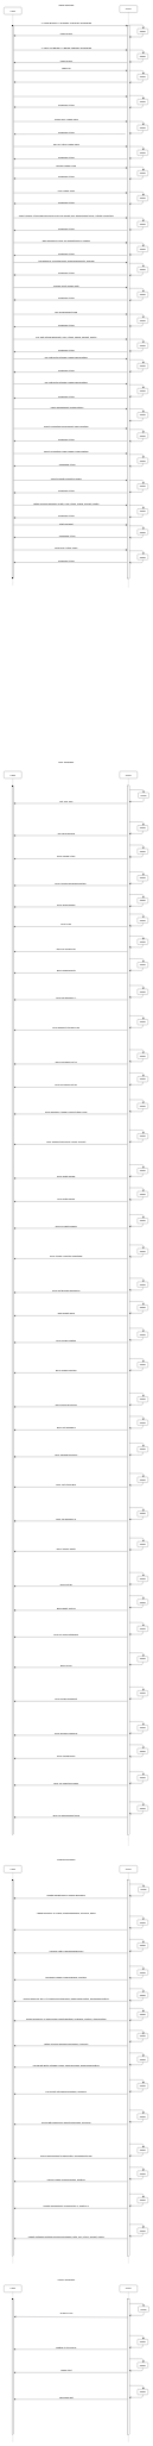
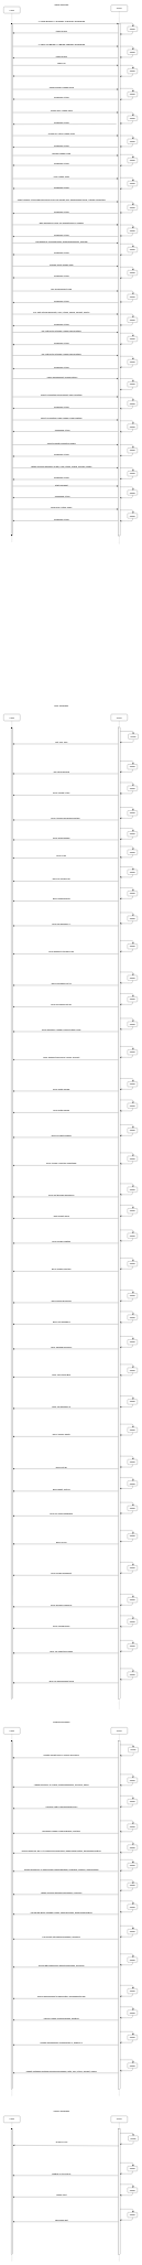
+ <mxCell id="9" value="Chose Discard Leader Card " style="text;html=1;align=center;verticalAlign=middle;resizable=0;points=[];autosize=1;strokeColor=none;" parent="1" vertex="1"><mxGeometry x="290" y="520" width="160" height="20" as="geometry" /></mxCell>
- <mxCell id="13" value="Pay No Action Leader Card" style="text;html=1;align=center;verticalAlign=middle;resizable=0;points=[];autosize=1;strokeColor=none;" parent="1" vertex="1"><mxGeometry x="280" y="800" width="180" height="20" as="geometry" /></mxCell>
+ <mxCell id="13" value="Chose No Action Leader Card" style="text;html=1;align=center;verticalAlign=middle;resizable=0;points=[];autosize=1;strokeColor=none;" parent="1" vertex="1"><mxGeometry x="280" y="800" width="180" height="20" as="geometry" /></mxCell>
- <mxCell id="243" value="Added Resource To (name, leaderwarehouse, resource, place)" style="text;html=1;align=center;verticalAlign=middle;resizable=0;points=[];autosize=1;strokeColor=none;" parent="1" vertex="1"><mxGeometry x="195" y="10710" width="350" height="20" as="geometry" /></mxCell>
+ <mxCell id="243" value="Added Resource To (name, leaderwarehouse, resource, place)" style="text;html=1;align=center;verticalAlign=middle;resizable=0;points=[];autosize=1;strokeColor=none;" parent="1" vertex="1"><mxGeometry x="195" y="10790" width="350" height="20" as="geometry" /></mxCell>
